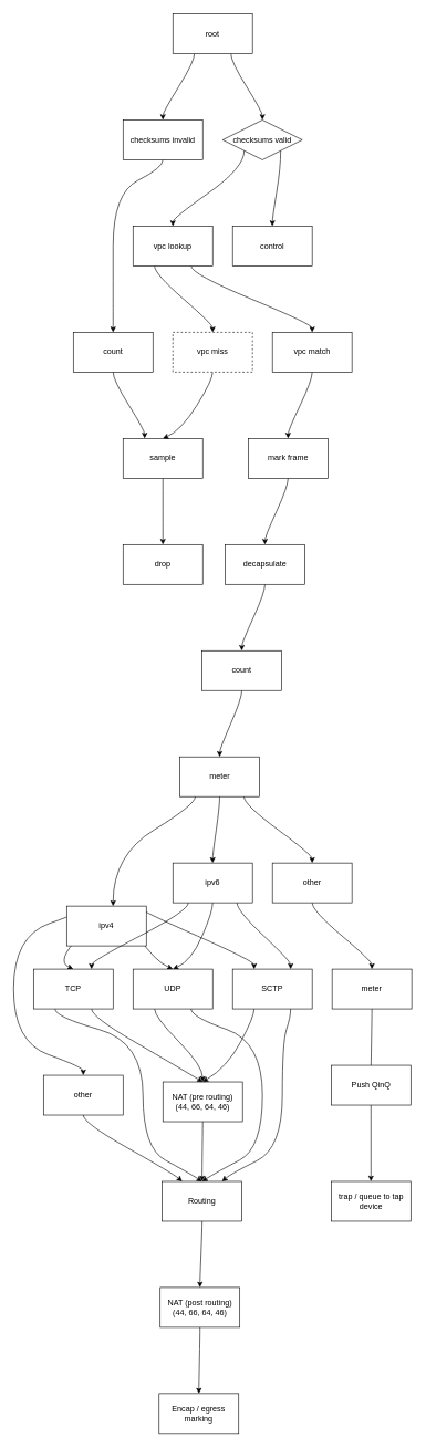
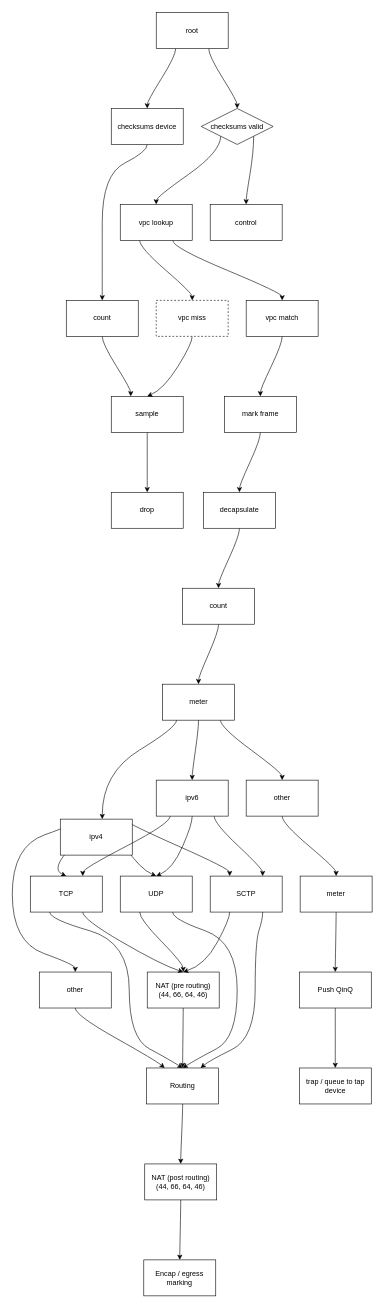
- <mxCell id="6" value="checksums invalid" style="whiteSpace=wrap;html=1;" parent="1" vertex="1"><mxGeometry x="185" y="180" width="120" height="60" as="geometry" /></mxCell>
+ <mxCell id="6" value="checksums device" style="whiteSpace=wrap;html=1;" parent="1" vertex="1"><mxGeometry x="185" y="180" width="120" height="60" as="geometry" /></mxCell>
- <mxCell id="54" value="Push QinQ" style="whiteSpace=wrap;html=1;" parent="1" vertex="1"><mxGeometry x="498.594" y="1605" width="120" height="60" as="geometry" /></mxCell>
+ <mxCell id="54" value="Push QinQ" style="whiteSpace=wrap;html=1;" parent="1" vertex="1"><mxGeometry x="498.594" y="1620" width="120" height="60" as="geometry" /></mxCell>
- <mxCell id="48" value="NAT (pre routing)&lt;div&gt;(44, 66, 64, 46)&lt;/div&gt;" style="whiteSpace=wrap;html=1;" parent="1" vertex="1"><mxGeometry x="245" y="1630" width="120" height="60" as="geometry" /></mxCell>
+ <mxCell id="48" value="NAT (pre routing)&lt;div&gt;(44, 66, 64, 46)&lt;/div&gt;" style="whiteSpace=wrap;html=1;" parent="1" vertex="1"><mxGeometry x="245" y="1620" width="120" height="60" as="geometry" /></mxCell>
